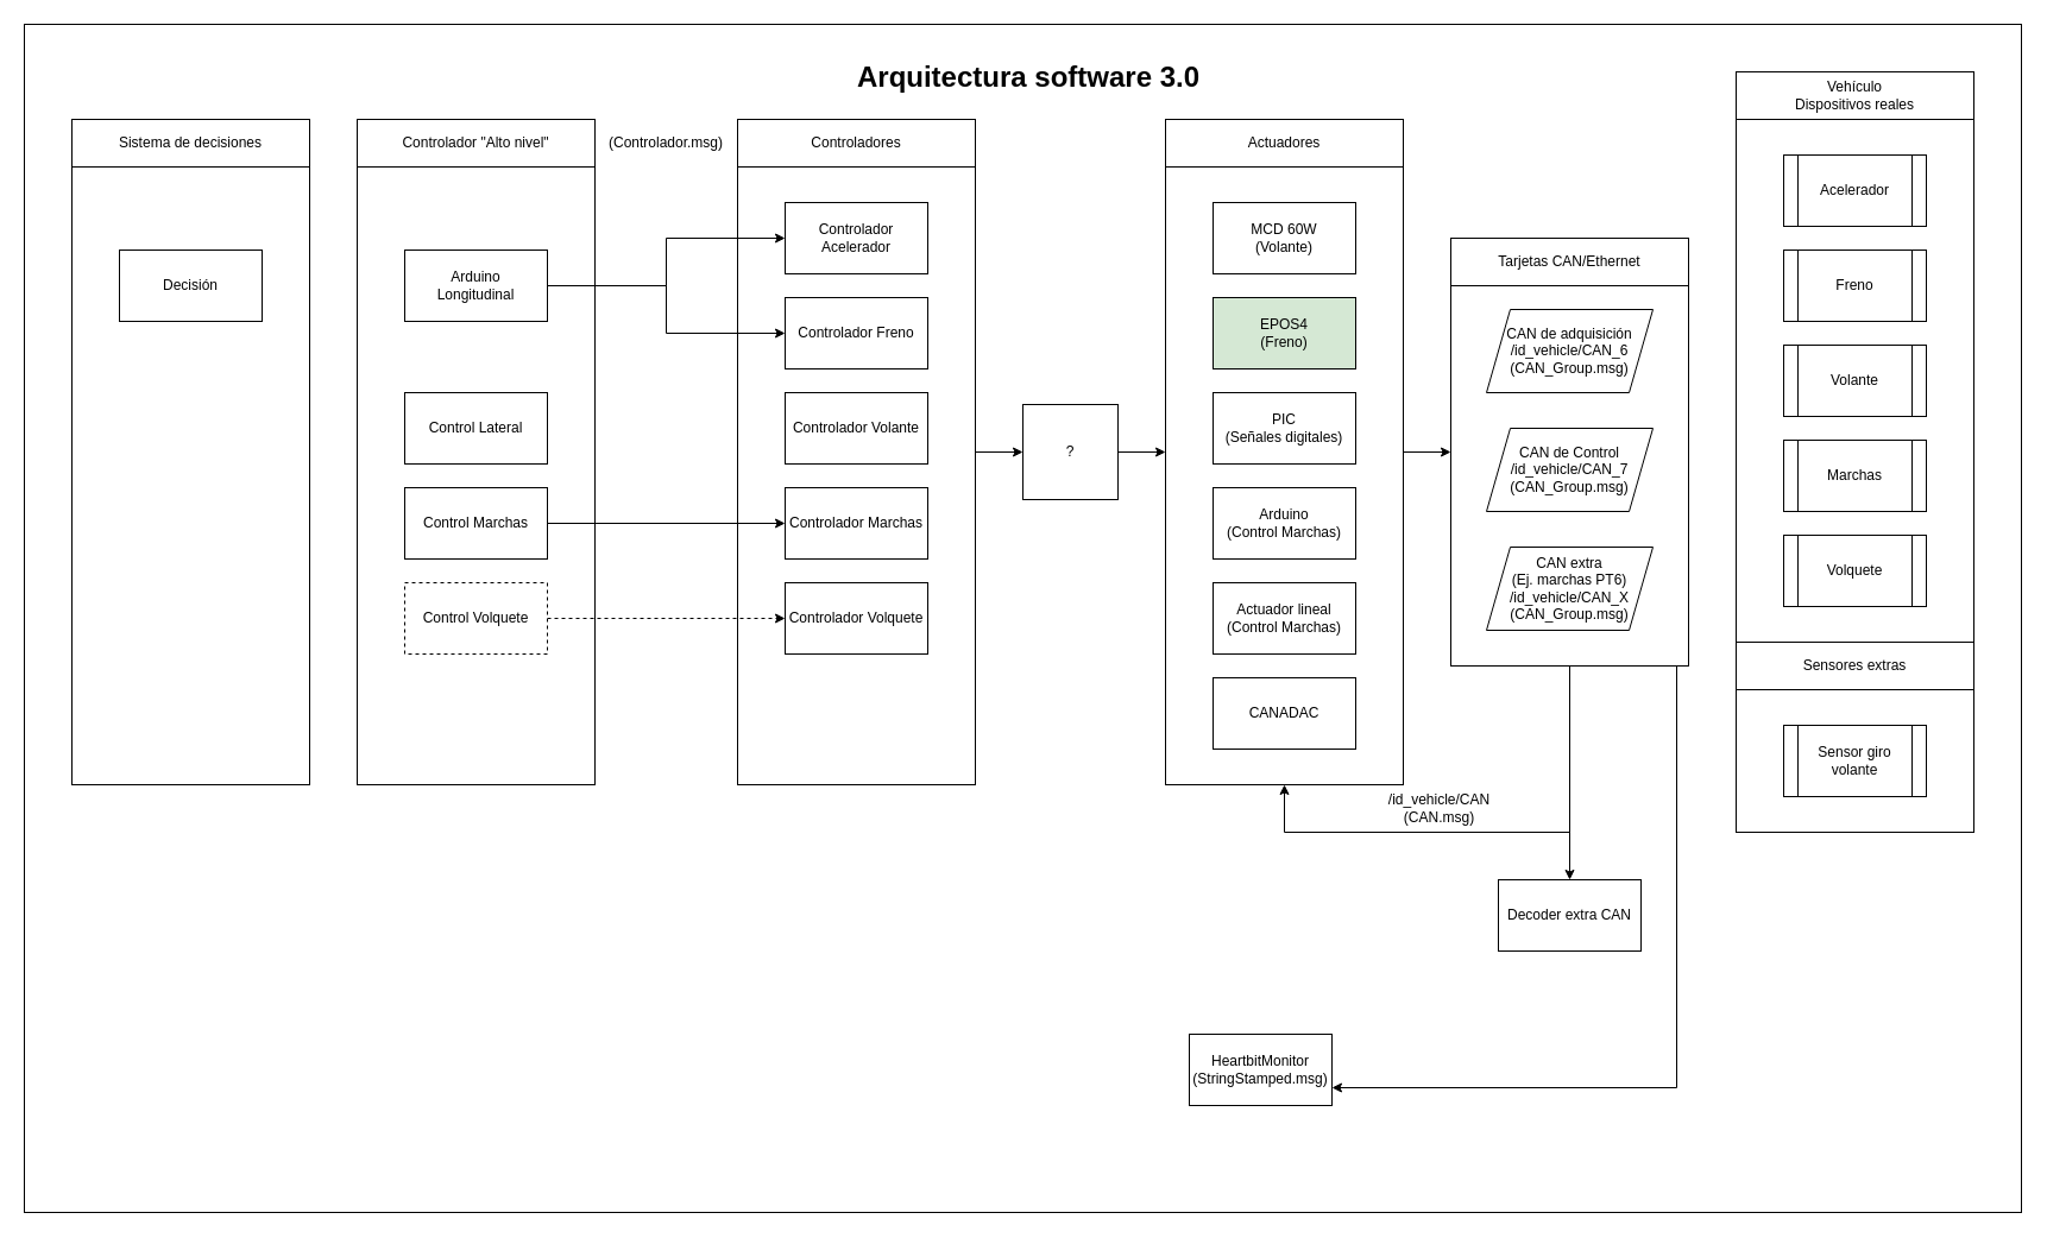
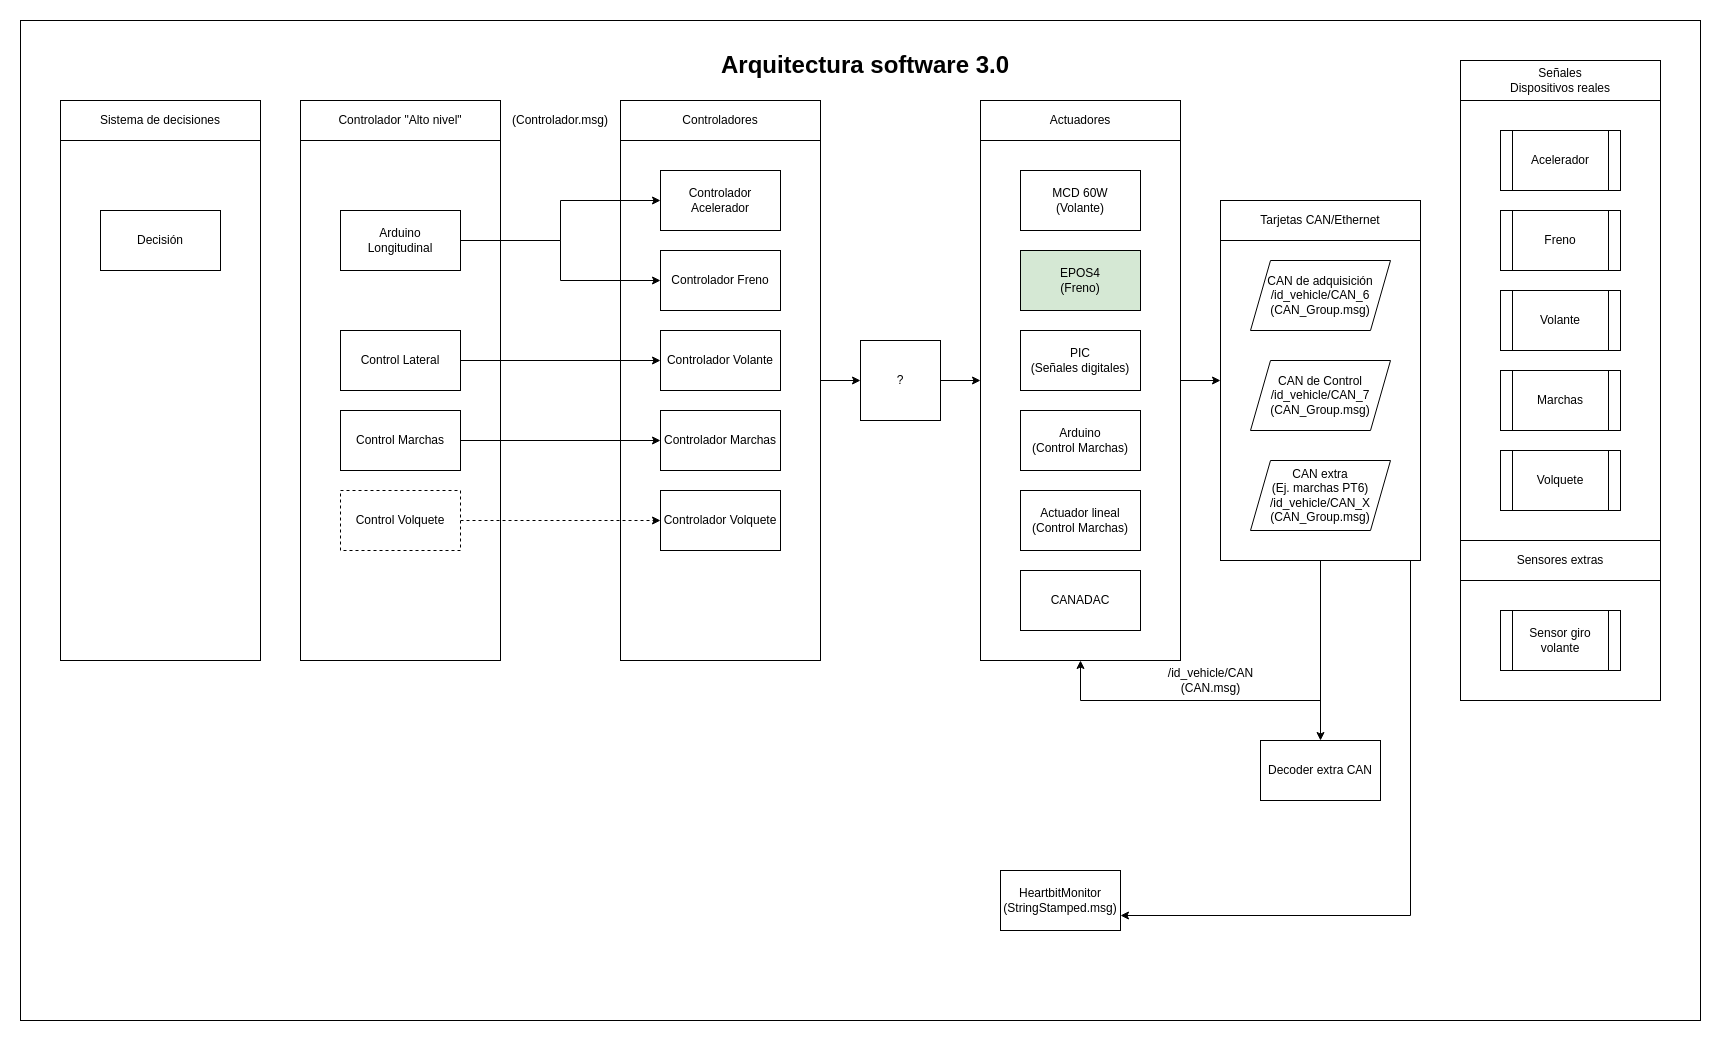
- <mxCell id="12" value="&lt;div&gt;Vehículo&lt;/div&gt;&lt;div&gt;Dispositivos reales&lt;br&gt;&lt;/div&gt;" style="rounded=0;whiteSpace=wrap;html=1;" parent="1" vertex="1"><mxGeometry x="1460" y="60" width="200" height="40" as="geometry" /></mxCell>
+ <mxCell id="12" value="&lt;div&gt;Señales&lt;/div&gt;&lt;div&gt;Dispositivos reales&lt;br&gt;&lt;/div&gt;" style="rounded=0;whiteSpace=wrap;html=1;" parent="1" vertex="1"><mxGeometry x="1460" y="60" width="200" height="40" as="geometry" /></mxCell>
+ <mxCell id="43" style="edgeStyle=orthogonalEdgeStyle;rounded=0;orthogonalLoop=1;jettySize=auto;html=1;exitX=1;exitY=0.5;exitDx=0;exitDy=0;entryX=0;entryY=0.5;entryDx=0;entryDy=0;" parent="1" source="44" target="40" edge="1"><mxGeometry relative="1" as="geometry" /></mxCell>
